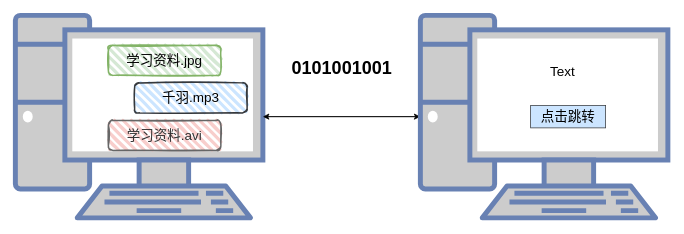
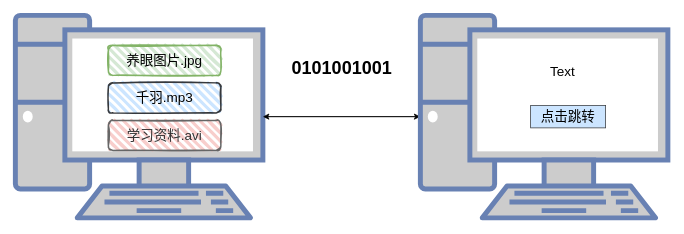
- <mxCell id="6" value="&lt;font style=&quot;font-size: 18px;&quot;&gt;学习资料.jpg&lt;/font&gt;" style="rounded=1;whiteSpace=wrap;html=1;strokeWidth=2;fillWeight=4;hachureGap=8;hachureAngle=45;sketch=1;fillColor=#d5e8d4;strokeColor=#82b366;" vertex="1" parent="1"><mxGeometry x="144" y="60" width="150" height="40" as="geometry" /></mxCell>
+ <mxCell id="6" value="&lt;font style=&quot;font-size: 18px;&quot;&gt;养眼图片.jpg&lt;/font&gt;" style="rounded=1;whiteSpace=wrap;html=1;strokeWidth=2;fillWeight=4;hachureGap=8;hachureAngle=45;sketch=1;fillColor=#d5e8d4;strokeColor=#82b366;" vertex="1" parent="1"><mxGeometry x="144" y="60" width="150" height="40" as="geometry" /></mxCell>
- <mxCell id="7" value="&lt;font style=&quot;font-size: 18px;&quot;&gt;千羽.mp3&lt;/font&gt;" style="rounded=1;whiteSpace=wrap;html=1;strokeWidth=2;fillWeight=4;hachureGap=8;hachureAngle=45;fillColor=#cce5ff;sketch=1;strokeColor=#36393d;" vertex="1" parent="1"><mxGeometry x="179" y="110" width="150" height="40" as="geometry" /></mxCell>
+ <mxCell id="7" value="&lt;font style=&quot;font-size: 18px;&quot;&gt;千羽.mp3&lt;/font&gt;" style="rounded=1;whiteSpace=wrap;html=1;strokeWidth=2;fillWeight=4;hachureGap=8;hachureAngle=45;fillColor=#cce5ff;sketch=1;strokeColor=#36393d;" vertex="1" parent="1"><mxGeometry x="144" y="110" width="150" height="40" as="geometry" /></mxCell>
